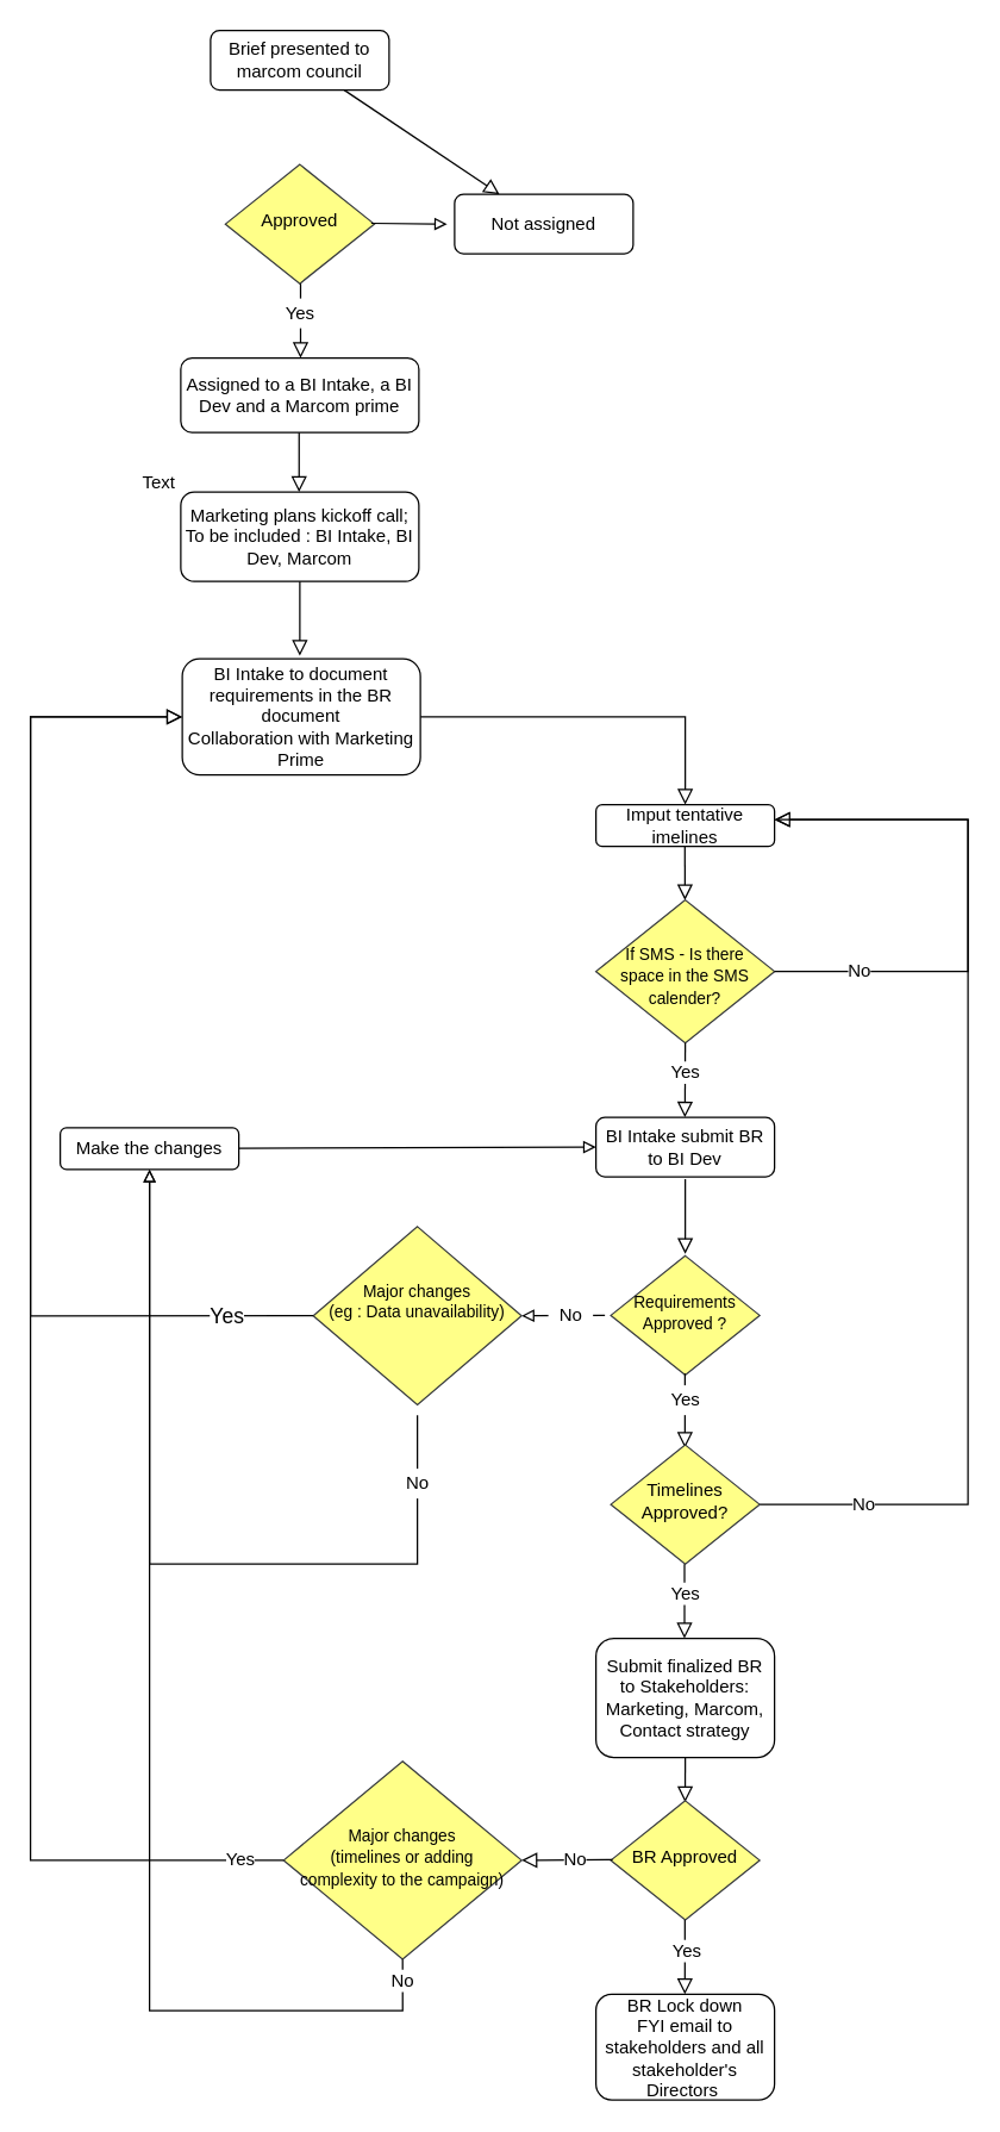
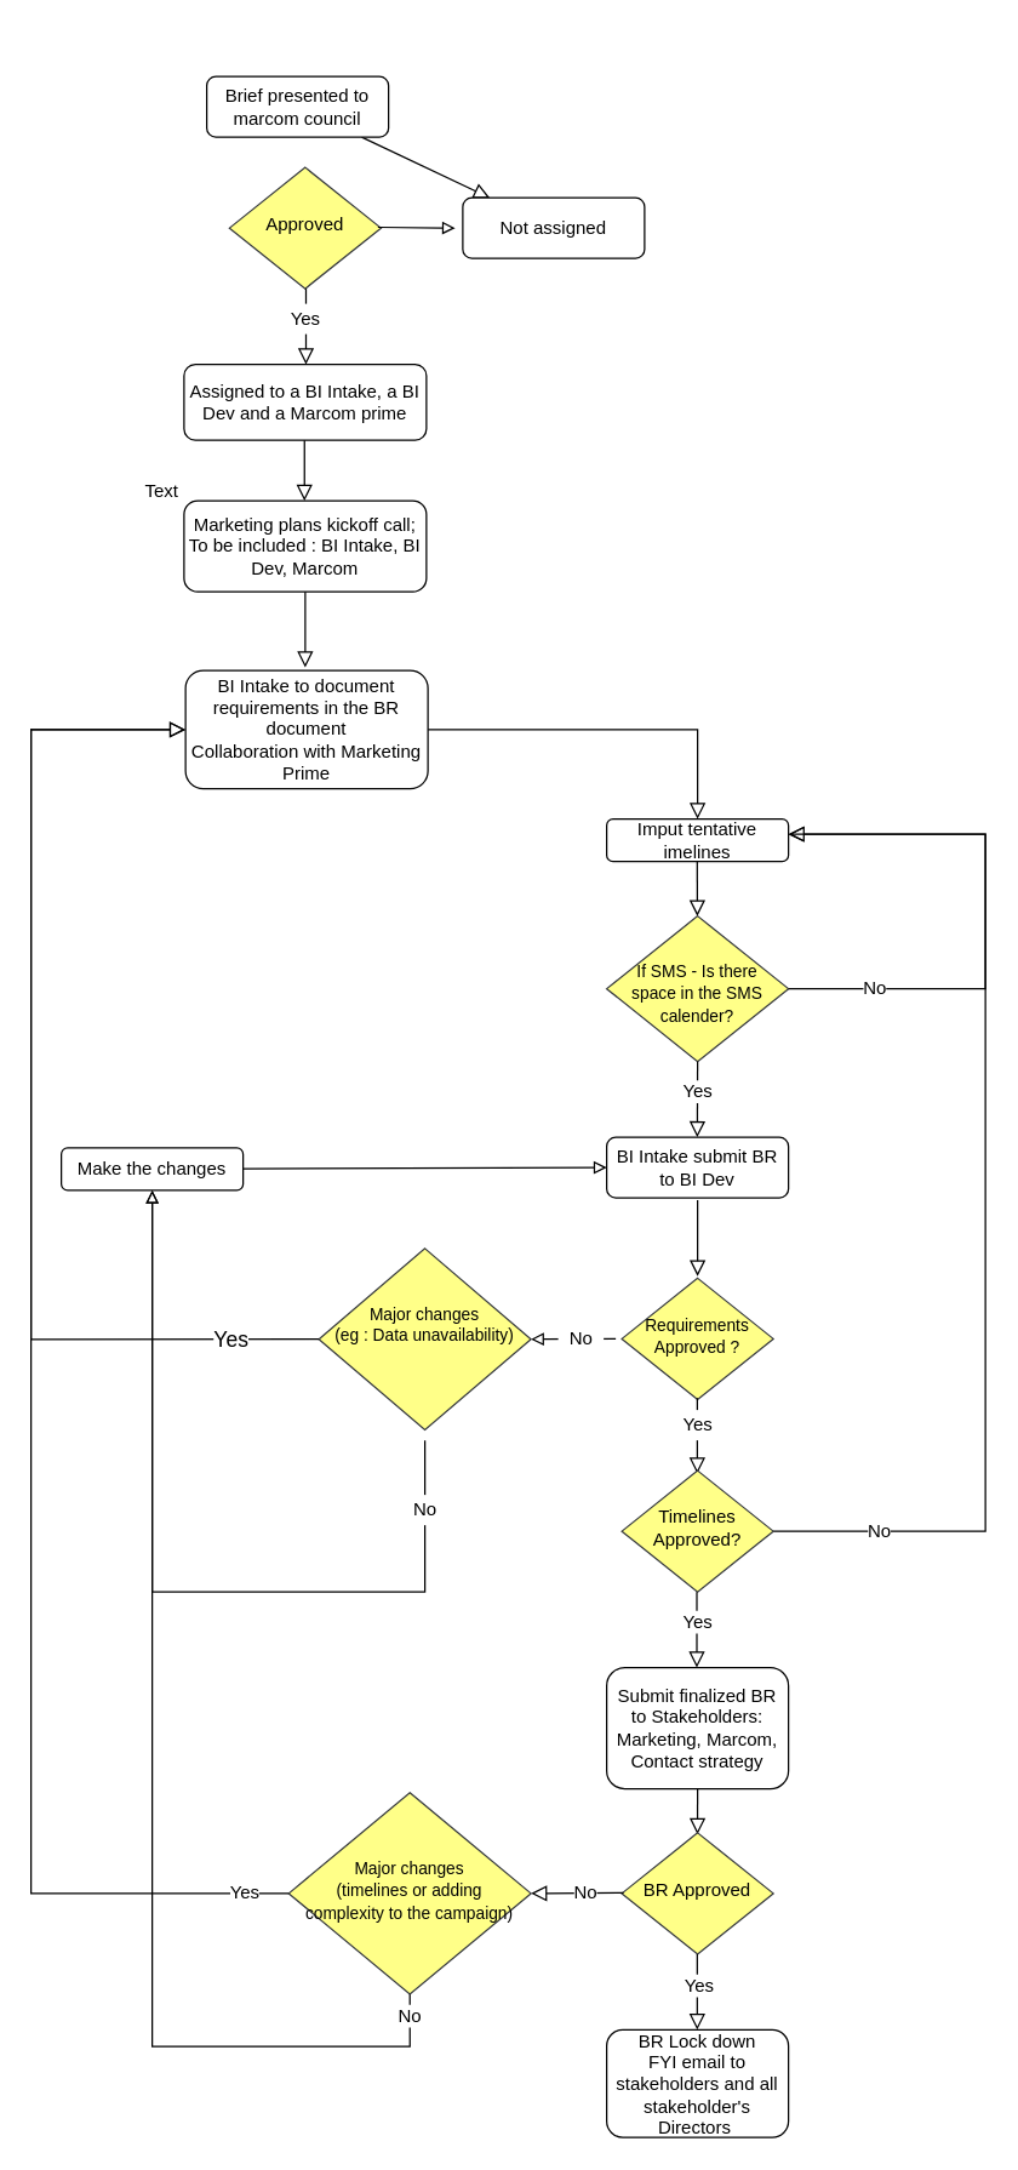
- <mxCell id="5" value="Brief presented to marcom council " style="rounded=1;whiteSpace=wrap;html=1;fontSize=12;glass=0;strokeWidth=1;shadow=0;labelBackgroundColor=none;" parent="1" vertex="1"><mxGeometry x="141" y="20" width="120" height="40" as="geometry" /></mxCell>
+ <mxCell id="5" value="Brief presented to marcom council " style="rounded=1;whiteSpace=wrap;html=1;fontSize=12;glass=0;strokeWidth=1;shadow=0;labelBackgroundColor=none;" parent="1" vertex="1"><mxGeometry x="136" y="50" width="120" height="40" as="geometry" /></mxCell>
